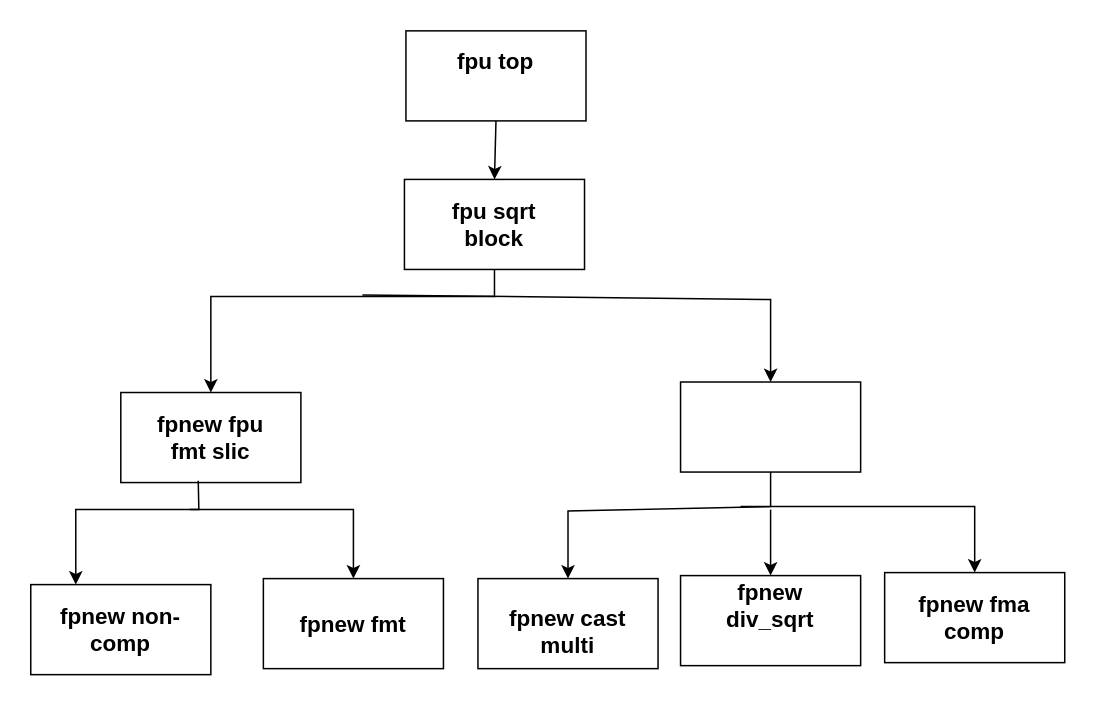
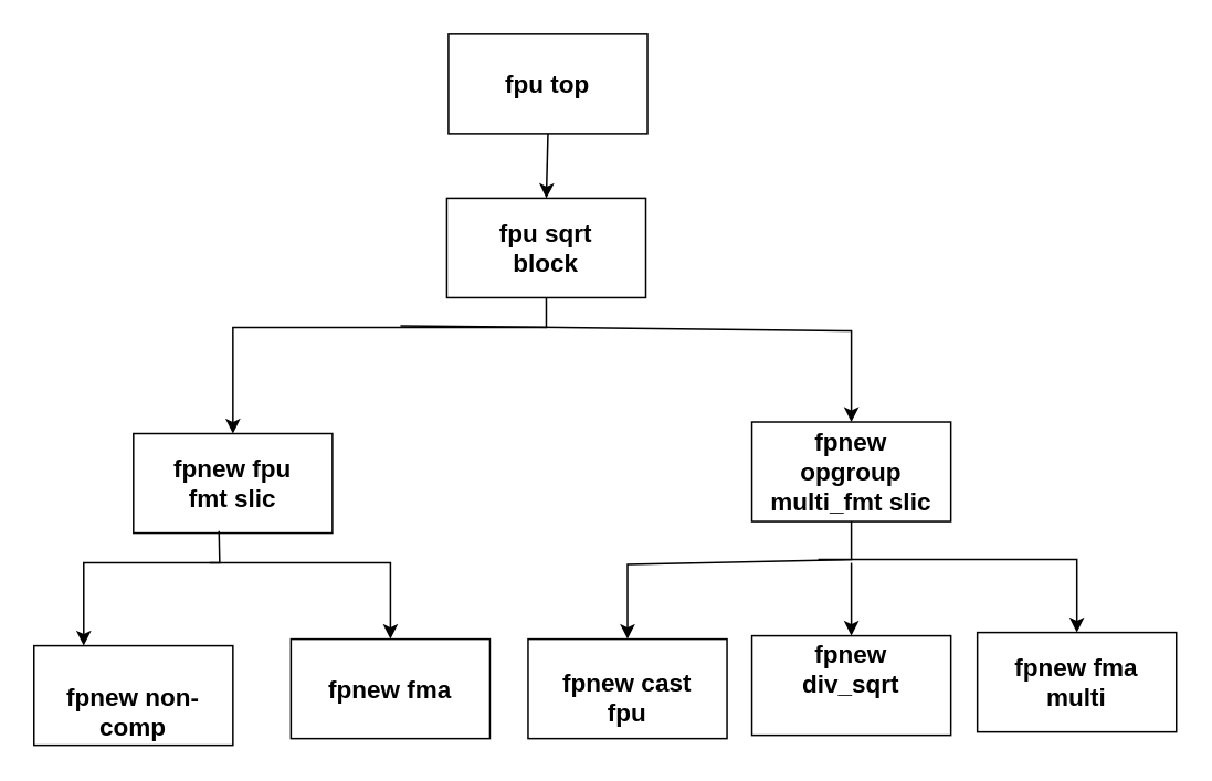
- <mxCell id="32" value="fpu top" style="text;html=1;align=center;verticalAlign=middle;whiteSpace=wrap;rounded=0;fontStyle=1;fontSize=15;" vertex="1" parent="30"><mxGeometry x="30" y="5" width="60" height="30" as="geometry" /></mxCell>
+ <mxCell id="32" value="fpu top" style="text;html=1;align=center;verticalAlign=middle;whiteSpace=wrap;rounded=0;fontStyle=1;fontSize=15;" vertex="1" parent="30"><mxGeometry x="30" y="15" width="60" height="30" as="geometry" /></mxCell>
+ <mxCell id="5" value="fpnew opgroup multi_fmt slic" style="text;html=1;align=center;verticalAlign=middle;whiteSpace=wrap;rounded=0;fontStyle=1;fontSize=15;" vertex="1" parent="3"><mxGeometry x="10" y="15" width="100" height="30" as="geometry" /></mxCell>
- <mxCell id="35" value="fpnew fma comp" style="text;html=1;align=center;verticalAlign=middle;whiteSpace=wrap;rounded=0;fontStyle=1;fontSize=15;" vertex="1" parent="33"><mxGeometry x="10" y="15" width="100" height="30" as="geometry" /></mxCell>
+ <mxCell id="35" value="fpnew fma multi" style="text;html=1;align=center;verticalAlign=middle;whiteSpace=wrap;rounded=0;fontStyle=1;fontSize=15;" vertex="1" parent="33"><mxGeometry x="10" y="15" width="100" height="30" as="geometry" /></mxCell>
- <mxCell id="14" value="fpnew fmt" style="text;html=1;align=center;verticalAlign=middle;whiteSpace=wrap;rounded=0;fontStyle=1;fontSize=15;" vertex="1" parent="12"><mxGeometry x="10" y="15" width="100" height="30" as="geometry" /></mxCell>
+ <mxCell id="14" value="fpnew fma" style="text;html=1;align=center;verticalAlign=middle;whiteSpace=wrap;rounded=0;fontStyle=1;fontSize=15;" vertex="1" parent="12"><mxGeometry x="10" y="15" width="100" height="30" as="geometry" /></mxCell>
- <mxCell id="8" value="fpnew non-comp" style="text;html=1;align=center;verticalAlign=middle;whiteSpace=wrap;rounded=0;fontStyle=1;fontSize=15;" vertex="1" parent="6"><mxGeometry x="10" y="15" width="100" height="30" as="geometry" /></mxCell>
+ <mxCell id="8" value="fpnew non-comp" style="text;html=1;align=center;verticalAlign=middle;whiteSpace=wrap;rounded=0;fontStyle=1;fontSize=15;" vertex="1" parent="6"><mxGeometry x="10" y="25" width="100" height="30" as="geometry" /></mxCell>
- <mxCell id="15" value="fpnew cast multi" style="text;html=1;align=center;verticalAlign=middle;whiteSpace=wrap;rounded=0;fontStyle=1;fontSize=15;" vertex="1" parent="1"><mxGeometry x="328" y="405" width="100" height="30" as="geometry" /></mxCell>
+ <mxCell id="15" value="fpnew cast fpu" style="text;html=1;align=center;verticalAlign=middle;whiteSpace=wrap;rounded=0;fontStyle=1;fontSize=15;" vertex="1" parent="1"><mxGeometry x="328" y="405" width="100" height="30" as="geometry" /></mxCell>
